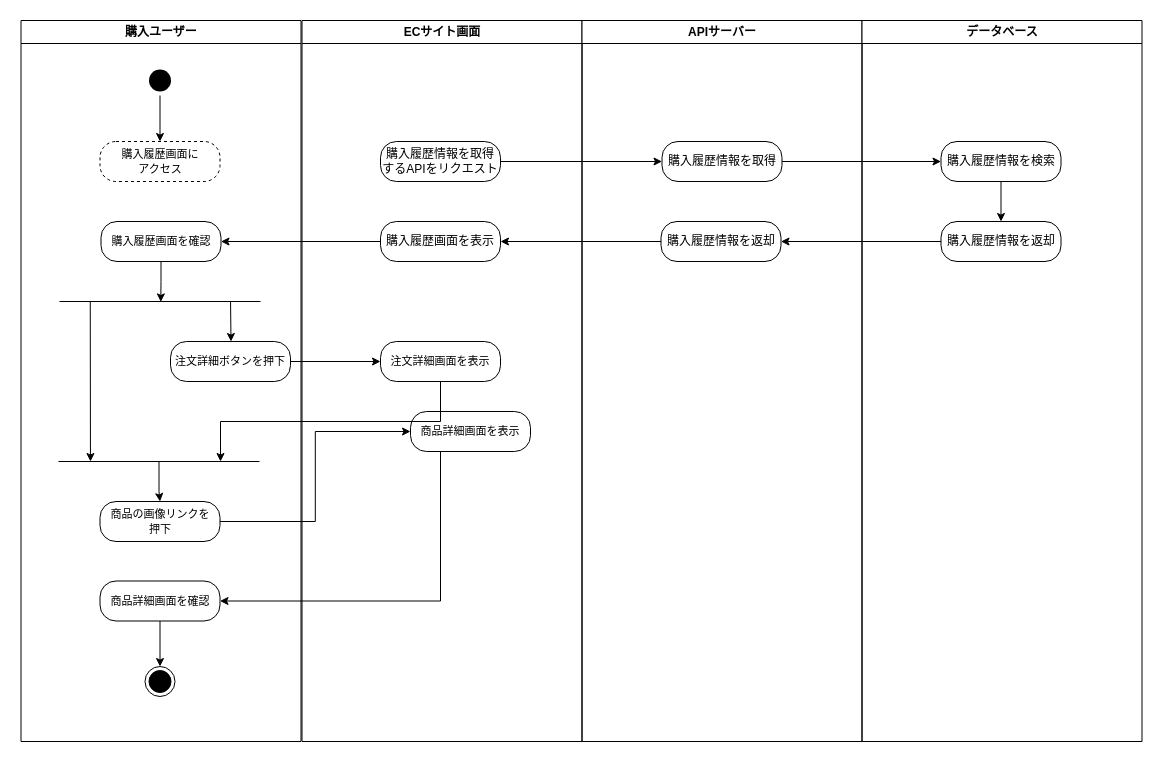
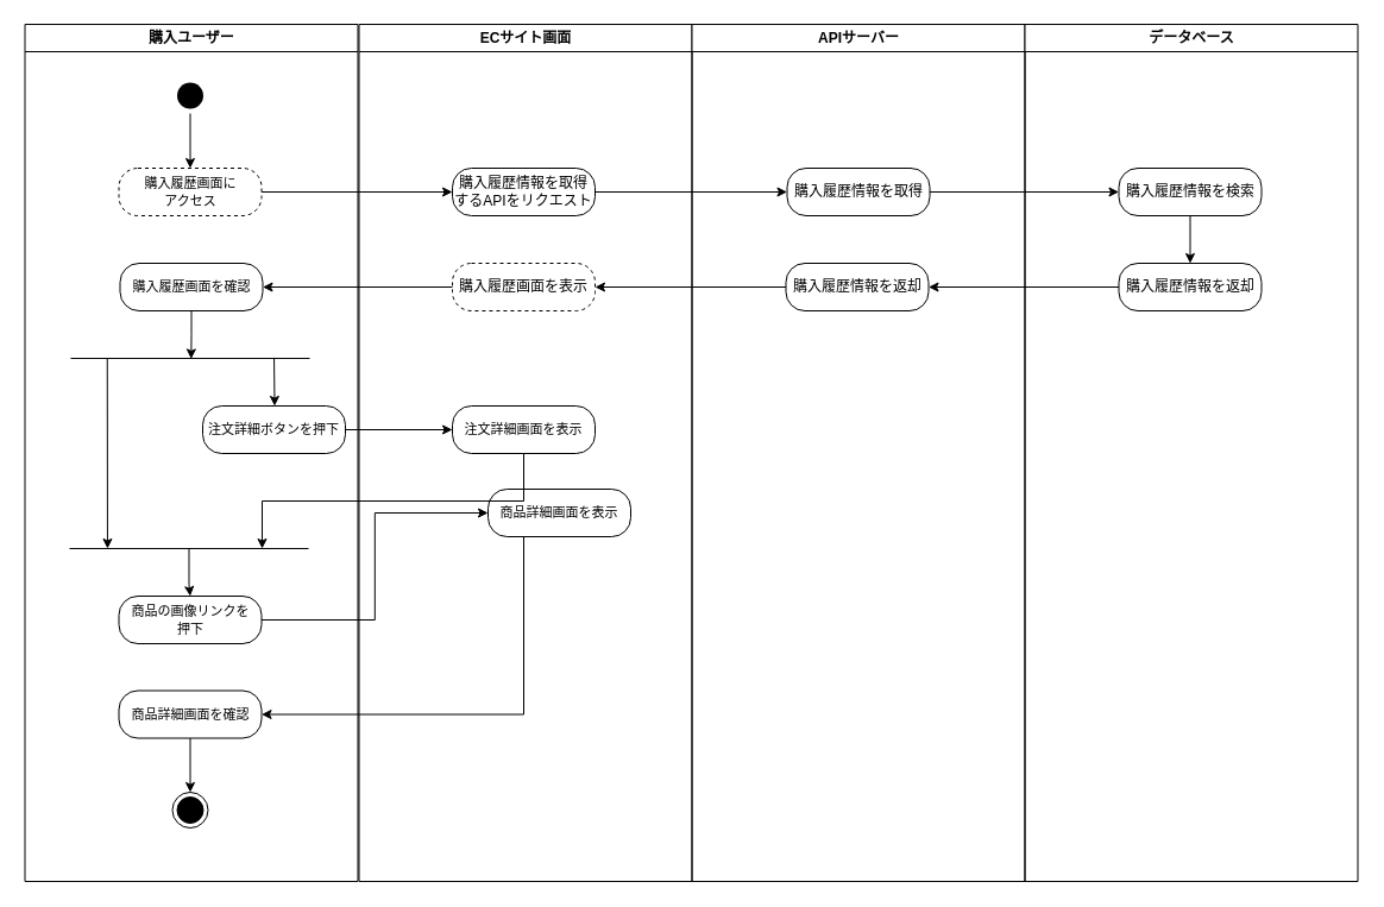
+ <mxCell id="28" style="edgeStyle=orthogonalEdgeStyle;rounded=0;orthogonalLoop=1;jettySize=auto;html=1;entryX=0;entryY=0.5;entryDx=0;entryDy=0;" edge="1" parent="1" source="5" target="17"><mxGeometry relative="1" as="geometry" /></mxCell>
- <mxCell id="18" value="購入履歴画面を表示" style="rounded=1;whiteSpace=wrap;html=1;arcSize=40;" vertex="1" parent="16"><mxGeometry x="78.5" y="201" width="120" height="40" as="geometry" /></mxCell>
+ <mxCell id="18" value="購入履歴画面を表示" style="rounded=1;whiteSpace=wrap;html=1;arcSize=40;dashed=1;" vertex="1" parent="16"><mxGeometry x="78.5" y="201" width="120" height="40" as="geometry" /></mxCell>
